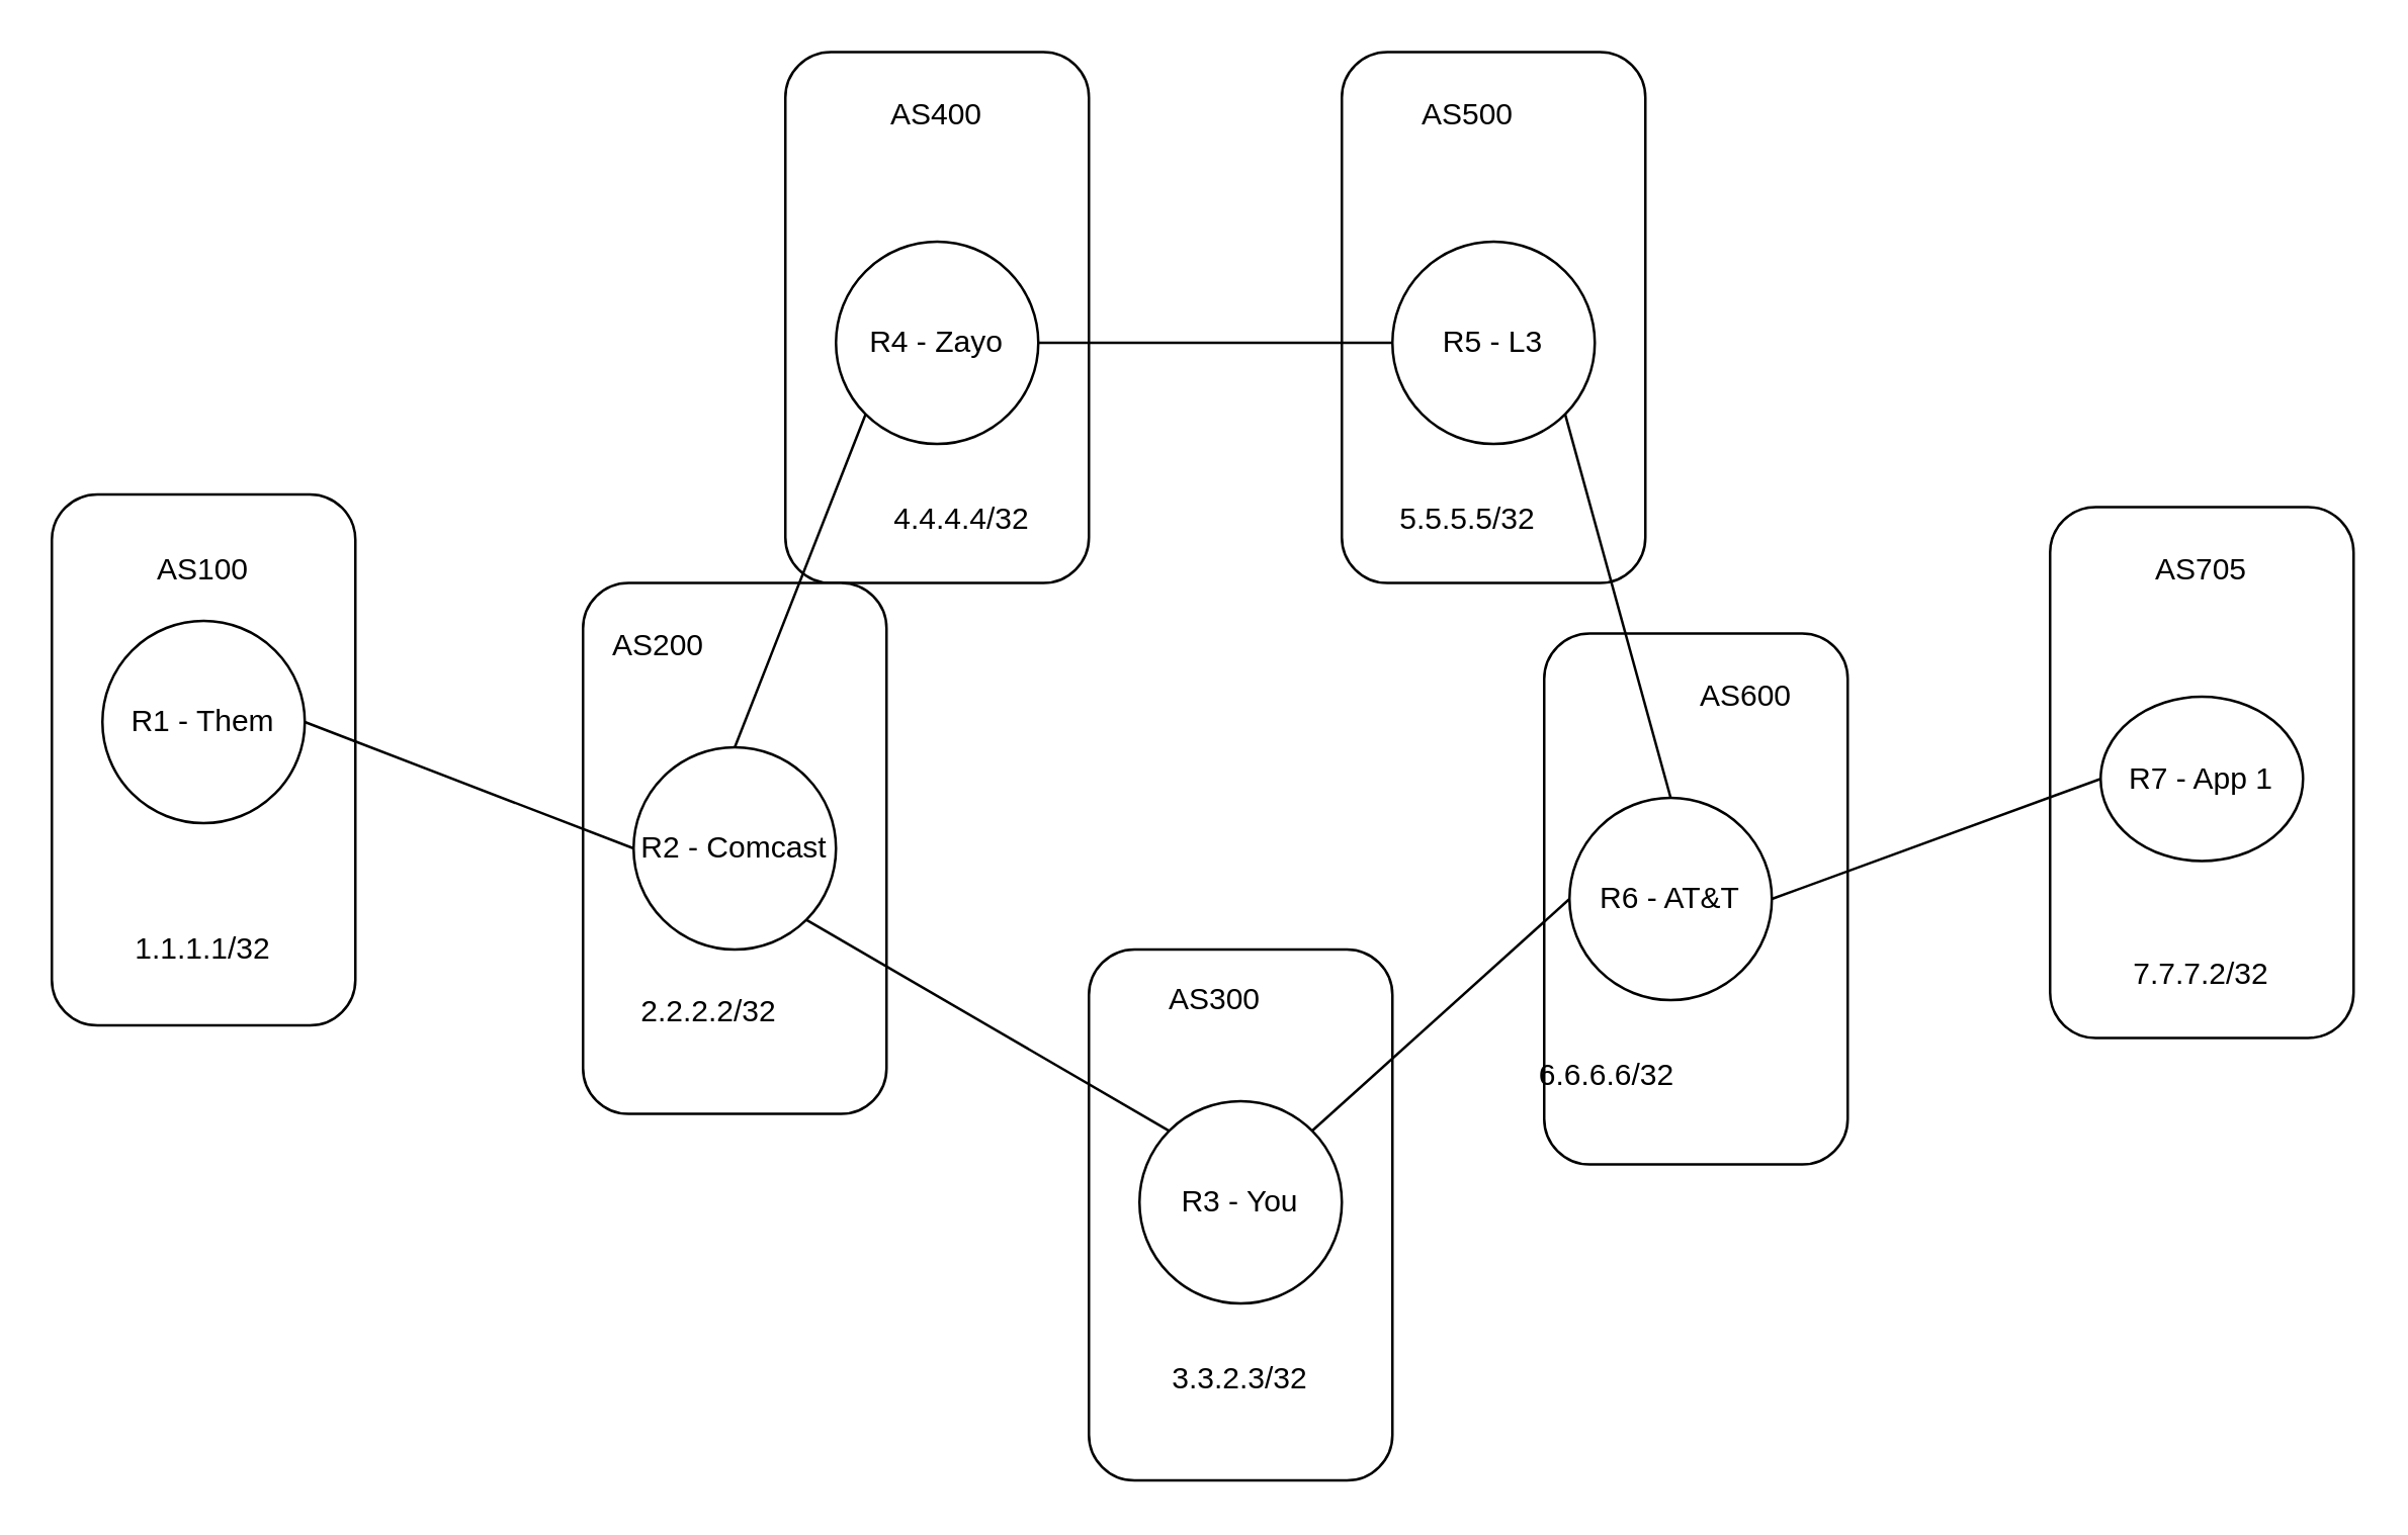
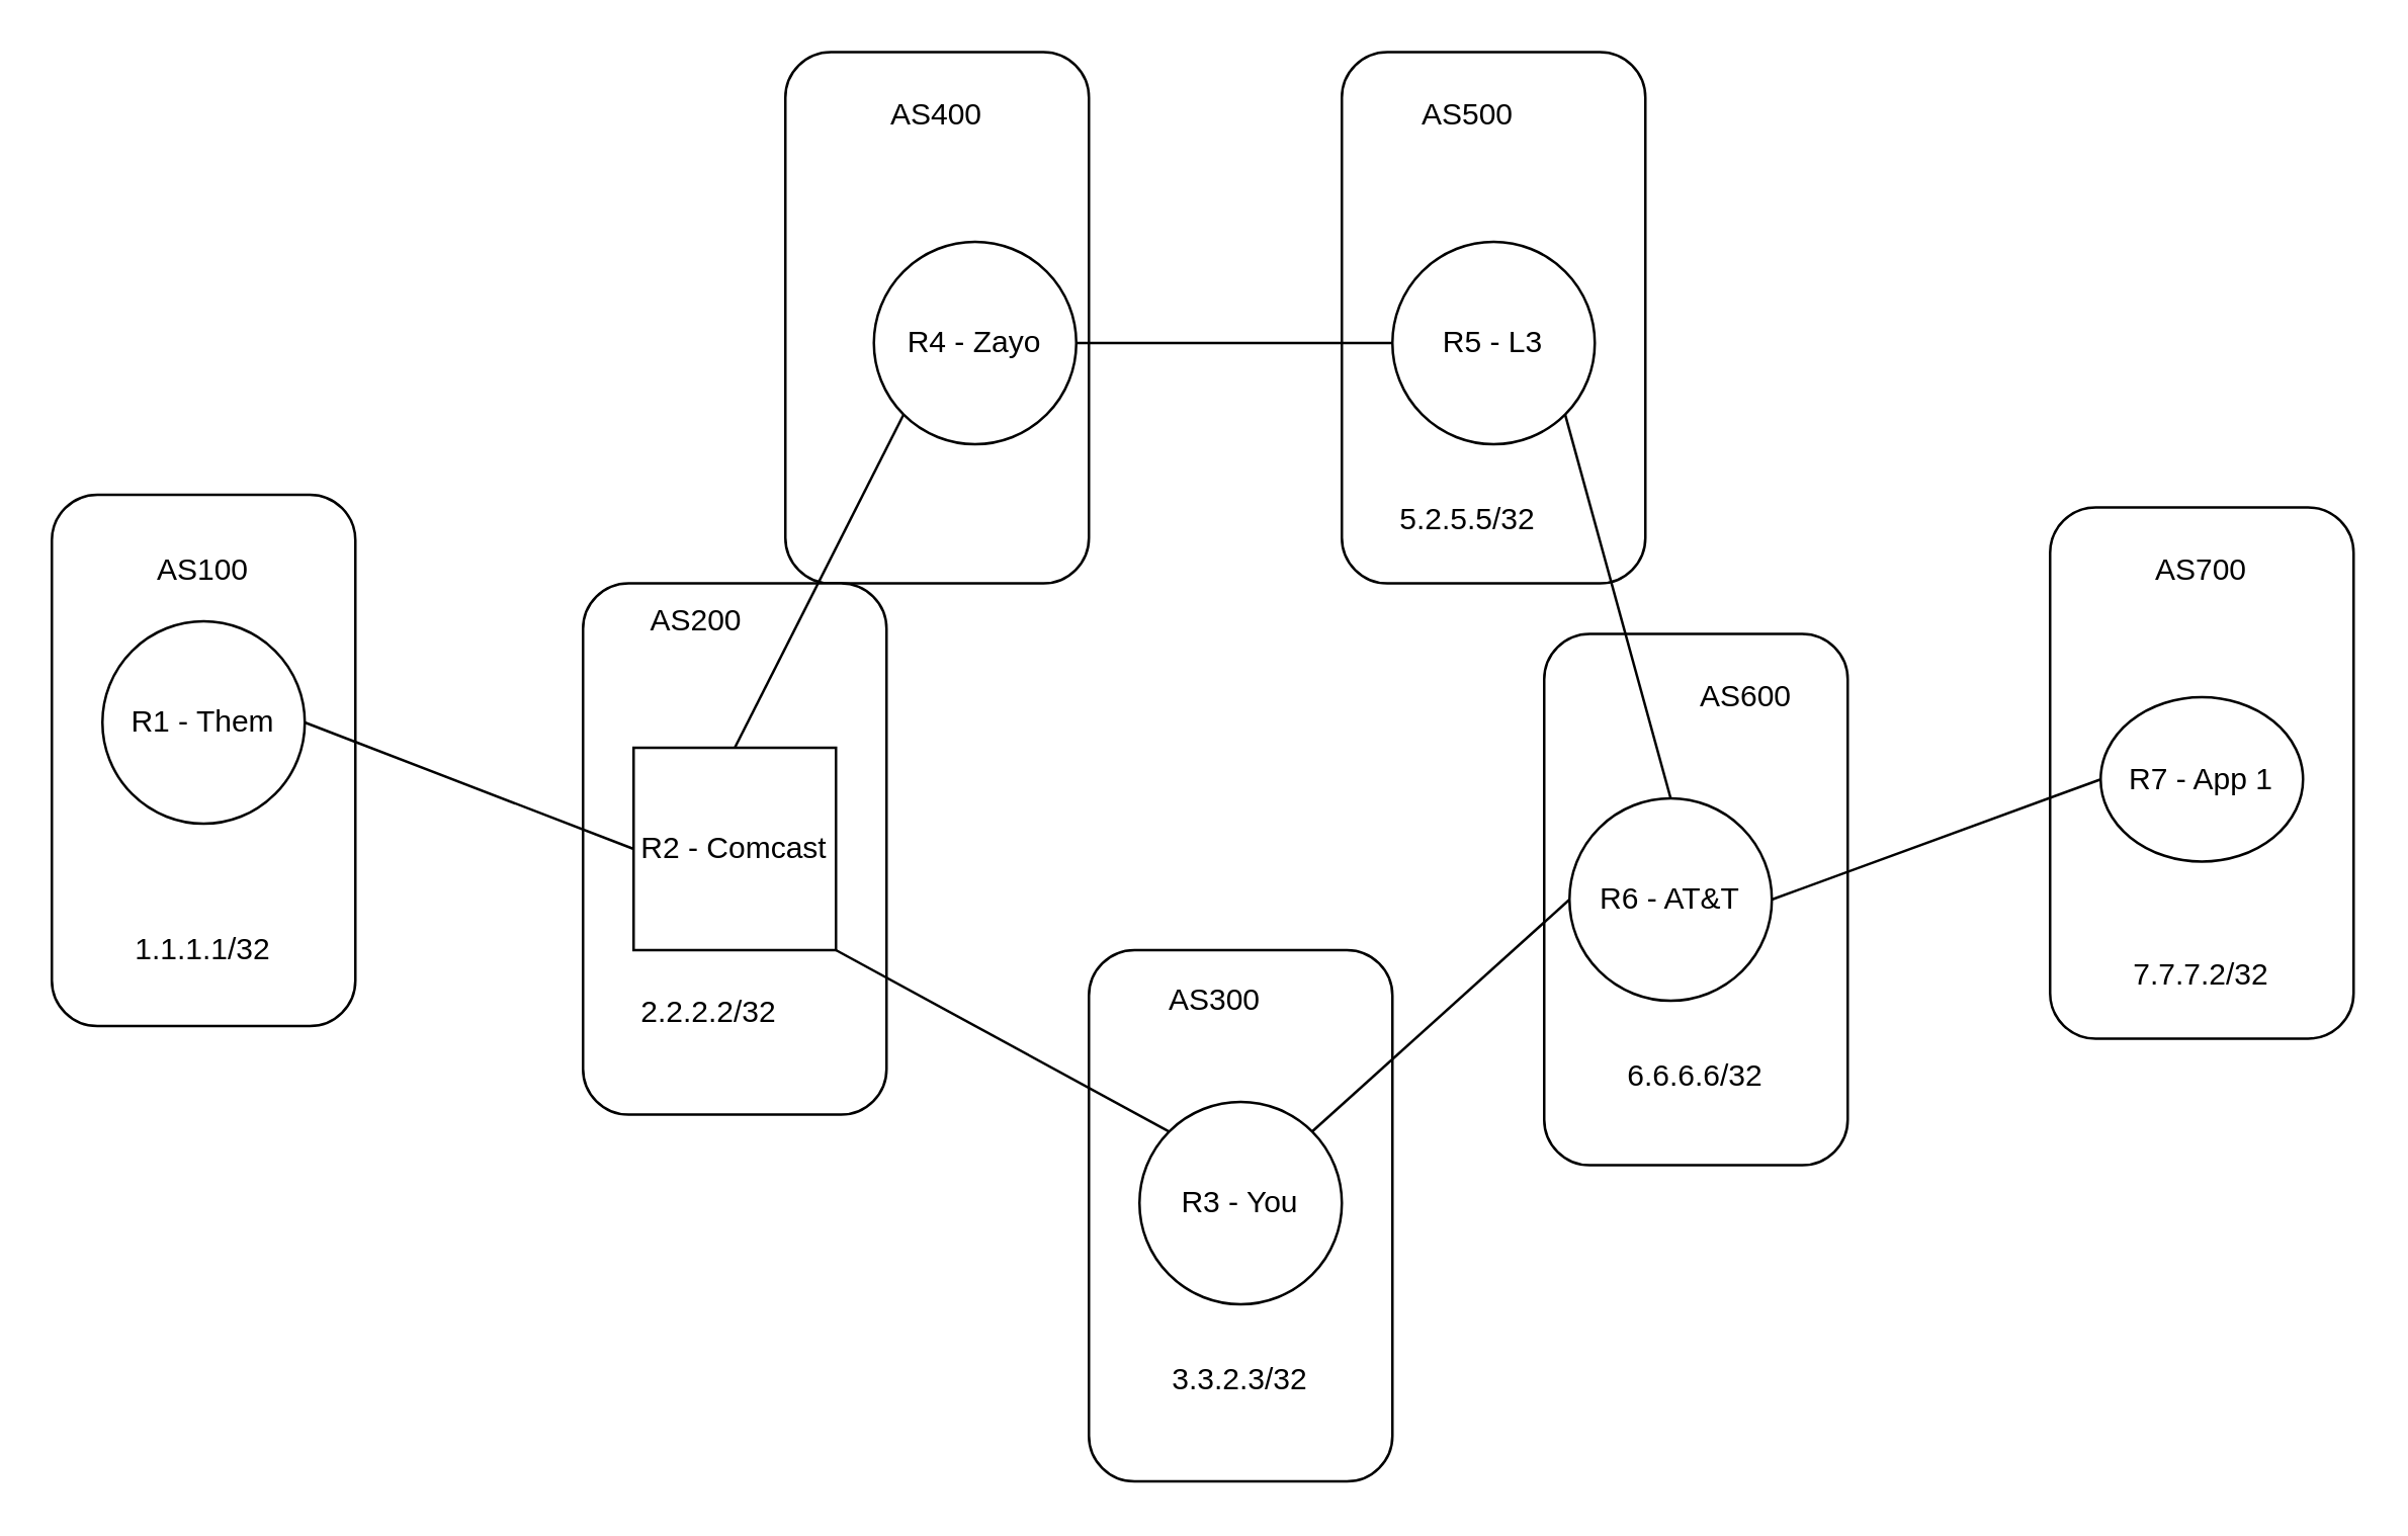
- <mxCell id="15" value="R4 - Zayo" style="ellipse;whiteSpace=wrap;html=1;aspect=fixed;" vertex="1" parent="1"><mxGeometry x="330" y="95" width="80" height="80" as="geometry" /></mxCell>
+ <mxCell id="15" value="R4 - Zayo" style="ellipse;whiteSpace=wrap;html=1;aspect=fixed;" vertex="1" parent="1"><mxGeometry x="345" y="95" width="80" height="80" as="geometry" /></mxCell>
- <mxCell id="32" value="4.4.4.4/32" style="text;html=1;strokeColor=none;fillColor=none;align=center;verticalAlign=middle;whiteSpace=wrap;rounded=0;" vertex="1" parent="1"><mxGeometry x="360" y="195" width="40" height="20" as="geometry" /></mxCell>
- <mxCell id="36" value="5.5.5.5/32" style="text;html=1;strokeColor=none;fillColor=none;align=center;verticalAlign=middle;whiteSpace=wrap;rounded=0;" vertex="1" parent="1"><mxGeometry x="560" y="195" width="40" height="20" as="geometry" /></mxCell>
+ <mxCell id="36" value="5.2.5.5/32" style="text;html=1;strokeColor=none;fillColor=none;align=center;verticalAlign=middle;whiteSpace=wrap;rounded=0;" vertex="1" parent="1"><mxGeometry x="560" y="195" width="40" height="20" as="geometry" /></mxCell>
- <mxCell id="31" value="AS705" style="text;html=1;strokeColor=none;fillColor=none;align=center;verticalAlign=middle;whiteSpace=wrap;rounded=0;" vertex="1" parent="1"><mxGeometry x="850" y="215" width="40" height="20" as="geometry" /></mxCell>
+ <mxCell id="31" value="AS700" style="text;html=1;strokeColor=none;fillColor=none;align=center;verticalAlign=middle;whiteSpace=wrap;rounded=0;" vertex="1" parent="1"><mxGeometry x="850" y="215" width="40" height="20" as="geometry" /></mxCell>
- <mxCell id="26" value="AS200" style="text;html=1;strokeColor=none;fillColor=none;align=center;verticalAlign=middle;whiteSpace=wrap;rounded=0;" vertex="1" parent="1"><mxGeometry x="240" y="245" width="40" height="20" as="geometry" /></mxCell>
+ <mxCell id="26" value="AS200" style="text;html=1;strokeColor=none;fillColor=none;align=center;verticalAlign=middle;whiteSpace=wrap;rounded=0;" vertex="1" parent="1"><mxGeometry x="255" y="235" width="40" height="20" as="geometry" /></mxCell>
- <mxCell id="18" value="R2 - Comcast" style="ellipse;whiteSpace=wrap;html=1;aspect=fixed;" vertex="1" parent="1"><mxGeometry x="250" y="295" width="80" height="80" as="geometry" /></mxCell>
+ <mxCell id="18" value="R2 - Comcast" style="whiteSpace=wrap;html=1;aspect=fixed;rounded=0;" vertex="1" parent="1"><mxGeometry x="250" y="295" width="80" height="80" as="geometry" /></mxCell>
- <mxCell id="34" value="6.6.6.6/32" style="text;html=1;strokeColor=none;fillColor=none;align=center;verticalAlign=middle;whiteSpace=wrap;rounded=0;" vertex="1" parent="1"><mxGeometry x="615" y="415" width="40" height="20" as="geometry" /></mxCell>
+ <mxCell id="34" value="6.6.6.6/32" style="text;html=1;strokeColor=none;fillColor=none;align=center;verticalAlign=middle;whiteSpace=wrap;rounded=0;" vertex="1" parent="1"><mxGeometry x="650" y="415" width="40" height="20" as="geometry" /></mxCell>
